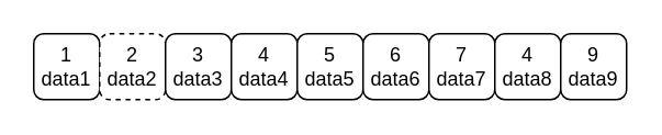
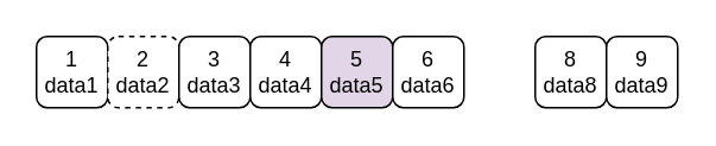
- <mxCell id="6" value="5&lt;br&gt;data5" style="rounded=1;whiteSpace=wrap;html=1;" vertex="1" parent="1"><mxGeometry x="180" y="20" width="40" height="40" as="geometry" /></mxCell>
+ <mxCell id="6" value="5&lt;br&gt;data5" style="rounded=1;whiteSpace=wrap;html=1;fillColor=#e1d5e7;" vertex="1" parent="1"><mxGeometry x="180" y="20" width="40" height="40" as="geometry" /></mxCell>
- <mxCell id="8" value="7&lt;br&gt;data7" style="rounded=1;whiteSpace=wrap;html=1;" vertex="1" parent="1"><mxGeometry x="260" y="20" width="40" height="40" as="geometry" /></mxCell>
- <mxCell id="9" value="4&lt;br&gt;data8" style="rounded=1;whiteSpace=wrap;html=1;" vertex="1" parent="1"><mxGeometry x="300" y="20" width="40" height="40" as="geometry" /></mxCell>
+ <mxCell id="9" value="8&lt;br&gt;data8" style="rounded=1;whiteSpace=wrap;html=1;" vertex="1" parent="1"><mxGeometry x="300" y="20" width="40" height="40" as="geometry" /></mxCell>
